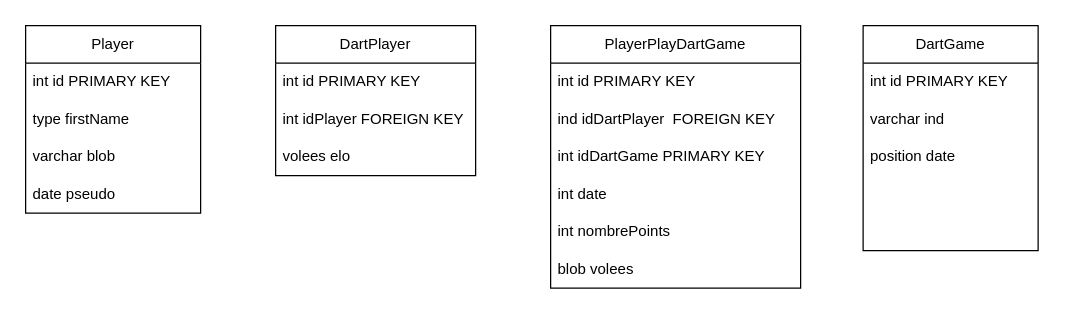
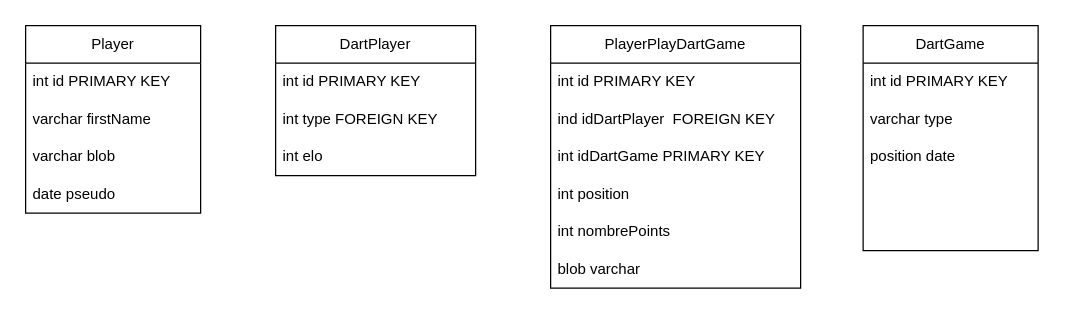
- <mxCell id="4" value="type firstName" style="text;strokeColor=none;fillColor=none;align=left;verticalAlign=middle;spacingLeft=4;spacingRight=4;overflow=hidden;points=[[0,0.5],[1,0.5]];portConstraint=eastwest;rotatable=0;whiteSpace=wrap;html=1;" vertex="1" parent="2"><mxGeometry y="60" width="140" height="30" as="geometry" /></mxCell>
+ <mxCell id="4" value="varchar firstName" style="text;strokeColor=none;fillColor=none;align=left;verticalAlign=middle;spacingLeft=4;spacingRight=4;overflow=hidden;points=[[0,0.5],[1,0.5]];portConstraint=eastwest;rotatable=0;whiteSpace=wrap;html=1;" vertex="1" parent="2"><mxGeometry y="60" width="140" height="30" as="geometry" /></mxCell>
- <mxCell id="22" value="int idPlayer FOREIGN KEY" style="text;strokeColor=none;fillColor=none;align=left;verticalAlign=middle;spacingLeft=4;spacingRight=4;overflow=hidden;points=[[0,0.5],[1,0.5]];portConstraint=eastwest;rotatable=0;whiteSpace=wrap;html=1;" vertex="1" parent="20"><mxGeometry y="60" width="160" height="30" as="geometry" /></mxCell>
+ <mxCell id="22" value="int type FOREIGN KEY" style="text;strokeColor=none;fillColor=none;align=left;verticalAlign=middle;spacingLeft=4;spacingRight=4;overflow=hidden;points=[[0,0.5],[1,0.5]];portConstraint=eastwest;rotatable=0;whiteSpace=wrap;html=1;" vertex="1" parent="20"><mxGeometry y="60" width="160" height="30" as="geometry" /></mxCell>
- <mxCell id="9" value="varchar ind" style="text;strokeColor=none;fillColor=none;align=left;verticalAlign=middle;spacingLeft=4;spacingRight=4;overflow=hidden;points=[[0,0.5],[1,0.5]];portConstraint=eastwest;rotatable=0;whiteSpace=wrap;html=1;" vertex="1" parent="7"><mxGeometry y="60" width="140" height="30" as="geometry" /></mxCell>
+ <mxCell id="9" value="varchar type" style="text;strokeColor=none;fillColor=none;align=left;verticalAlign=middle;spacingLeft=4;spacingRight=4;overflow=hidden;points=[[0,0.5],[1,0.5]];portConstraint=eastwest;rotatable=0;whiteSpace=wrap;html=1;" vertex="1" parent="7"><mxGeometry y="60" width="140" height="30" as="geometry" /></mxCell>
- <mxCell id="23" value="volees elo" style="text;strokeColor=none;fillColor=none;align=left;verticalAlign=middle;spacingLeft=4;spacingRight=4;overflow=hidden;points=[[0,0.5],[1,0.5]];portConstraint=eastwest;rotatable=0;whiteSpace=wrap;html=1;" vertex="1" parent="20"><mxGeometry y="90" width="160" height="30" as="geometry" /></mxCell>
+ <mxCell id="23" value="int elo" style="text;strokeColor=none;fillColor=none;align=left;verticalAlign=middle;spacingLeft=4;spacingRight=4;overflow=hidden;points=[[0,0.5],[1,0.5]];portConstraint=eastwest;rotatable=0;whiteSpace=wrap;html=1;" vertex="1" parent="20"><mxGeometry y="90" width="160" height="30" as="geometry" /></mxCell>
- <mxCell id="17" value="int date" style="text;strokeColor=none;fillColor=none;align=left;verticalAlign=middle;spacingLeft=4;spacingRight=4;overflow=hidden;points=[[0,0.5],[1,0.5]];portConstraint=eastwest;rotatable=0;whiteSpace=wrap;html=1;" vertex="1" parent="13"><mxGeometry y="120" width="200" height="30" as="geometry" /></mxCell>
+ <mxCell id="17" value="int position" style="text;strokeColor=none;fillColor=none;align=left;verticalAlign=middle;spacingLeft=4;spacingRight=4;overflow=hidden;points=[[0,0.5],[1,0.5]];portConstraint=eastwest;rotatable=0;whiteSpace=wrap;html=1;" vertex="1" parent="13"><mxGeometry y="120" width="200" height="30" as="geometry" /></mxCell>
- <mxCell id="19" value="blob volees" style="text;strokeColor=none;fillColor=none;align=left;verticalAlign=middle;spacingLeft=4;spacingRight=4;overflow=hidden;points=[[0,0.5],[1,0.5]];portConstraint=eastwest;rotatable=0;whiteSpace=wrap;html=1;" vertex="1" parent="13"><mxGeometry y="180" width="200" height="30" as="geometry" /></mxCell>
+ <mxCell id="19" value="blob varchar" style="text;strokeColor=none;fillColor=none;align=left;verticalAlign=middle;spacingLeft=4;spacingRight=4;overflow=hidden;points=[[0,0.5],[1,0.5]];portConstraint=eastwest;rotatable=0;whiteSpace=wrap;html=1;" vertex="1" parent="13"><mxGeometry y="180" width="200" height="30" as="geometry" /></mxCell>
